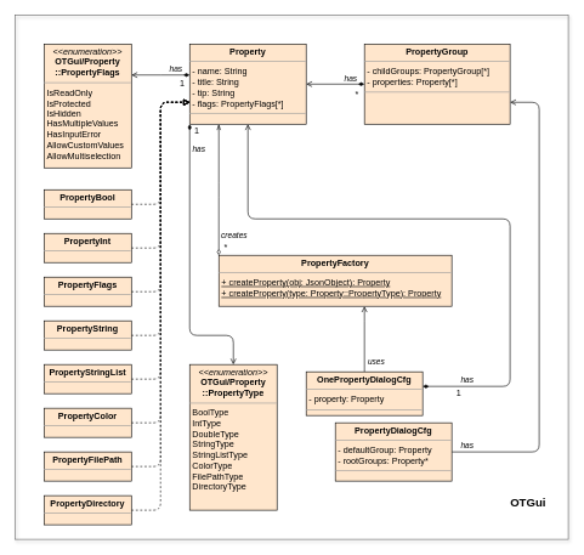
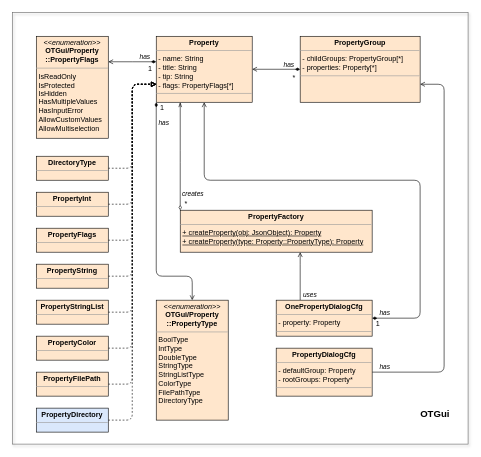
- <mxCell id="10" value="&lt;p style=&quot;margin:0px;margin-top:4px;text-align:center;&quot;&gt;&lt;b&gt;PropertyBool&lt;/b&gt;&lt;/p&gt;&lt;hr size=&quot;1&quot;&gt;&lt;p style=&quot;margin:0px;margin-left:4px;&quot;&gt;&lt;br&gt;&lt;/p&gt;" style="verticalAlign=top;align=left;overflow=fill;fontSize=12;fontFamily=Helvetica;html=1;fillColor=#ffe6cc;strokeColor=#000000;" parent="1" vertex="1"><mxGeometry x="60" y="260" width="120" height="40" as="geometry" /></mxCell>
+ <mxCell id="10" value="&lt;p style=&quot;margin:0px;margin-top:4px;text-align:center;&quot;&gt;&lt;b&gt;DirectoryType&lt;/b&gt;&lt;/p&gt;&lt;hr size=&quot;1&quot;&gt;&lt;p style=&quot;margin:0px;margin-left:4px;&quot;&gt;&lt;br&gt;&lt;/p&gt;" style="verticalAlign=top;align=left;overflow=fill;fontSize=12;fontFamily=Helvetica;html=1;fillColor=#ffe6cc;strokeColor=#000000;" parent="1" vertex="1"><mxGeometry x="60" y="260" width="120" height="40" as="geometry" /></mxCell>
- <mxCell id="40" value="&lt;p style=&quot;margin:0px;margin-top:4px;text-align:center;&quot;&gt;&lt;b&gt;OnePropertyDialogCfg&lt;/b&gt;&lt;/p&gt;&lt;hr size=&quot;1&quot;&gt;&lt;p style=&quot;margin:0px;margin-left:4px;&quot;&gt;- property: Property&lt;/p&gt;&lt;hr size=&quot;1&quot;&gt;&lt;p style=&quot;margin:0px;margin-left:4px;&quot;&gt;&lt;br&gt;&lt;/p&gt;" style="verticalAlign=top;align=left;overflow=fill;fontSize=12;fontFamily=Helvetica;html=1;fillColor=#ffe6cc;strokeColor=#000000;" vertex="1" parent="1"><mxGeometry x="420" y="510" width="160" height="60" as="geometry" /></mxCell>
+ <mxCell id="40" value="&lt;p style=&quot;margin:0px;margin-top:4px;text-align:center;&quot;&gt;&lt;b&gt;OnePropertyDialogCfg&lt;/b&gt;&lt;/p&gt;&lt;hr size=&quot;1&quot;&gt;&lt;p style=&quot;margin:0px;margin-left:4px;&quot;&gt;- property: Property&lt;/p&gt;&lt;hr size=&quot;1&quot;&gt;&lt;p style=&quot;margin:0px;margin-left:4px;&quot;&gt;&lt;br&gt;&lt;/p&gt;" style="verticalAlign=top;align=left;overflow=fill;fontSize=12;fontFamily=Helvetica;html=1;fillColor=#ffe6cc;strokeColor=#000000;" vertex="1" parent="1"><mxGeometry x="460" y="500" width="160" height="60" as="geometry" /></mxCell>
- <mxCell id="24" value="&lt;p style=&quot;margin:0px;margin-top:4px;text-align:center;&quot;&gt;&lt;b&gt;PropertyDirectory&lt;/b&gt;&lt;/p&gt;&lt;hr size=&quot;1&quot;&gt;&lt;p style=&quot;margin:0px;margin-left:4px;&quot;&gt;&lt;br&gt;&lt;/p&gt;" style="verticalAlign=top;align=left;overflow=fill;fontSize=12;fontFamily=Helvetica;html=1;fillColor=#ffe6cc;strokeColor=#000000;" parent="1" vertex="1"><mxGeometry x="60" y="680" width="120" height="40" as="geometry" /></mxCell>
+ <mxCell id="24" value="&lt;p style=&quot;margin:0px;margin-top:4px;text-align:center;&quot;&gt;&lt;b&gt;PropertyDirectory&lt;/b&gt;&lt;/p&gt;&lt;hr size=&quot;1&quot;&gt;&lt;p style=&quot;margin:0px;margin-left:4px;&quot;&gt;&lt;br&gt;&lt;/p&gt;" style="verticalAlign=top;align=left;overflow=fill;fontSize=12;fontFamily=Helvetica;html=1;fillColor=#dae8fc;strokeColor=#000000;" parent="1" vertex="1"><mxGeometry x="60" y="680" width="120" height="40" as="geometry" /></mxCell>
